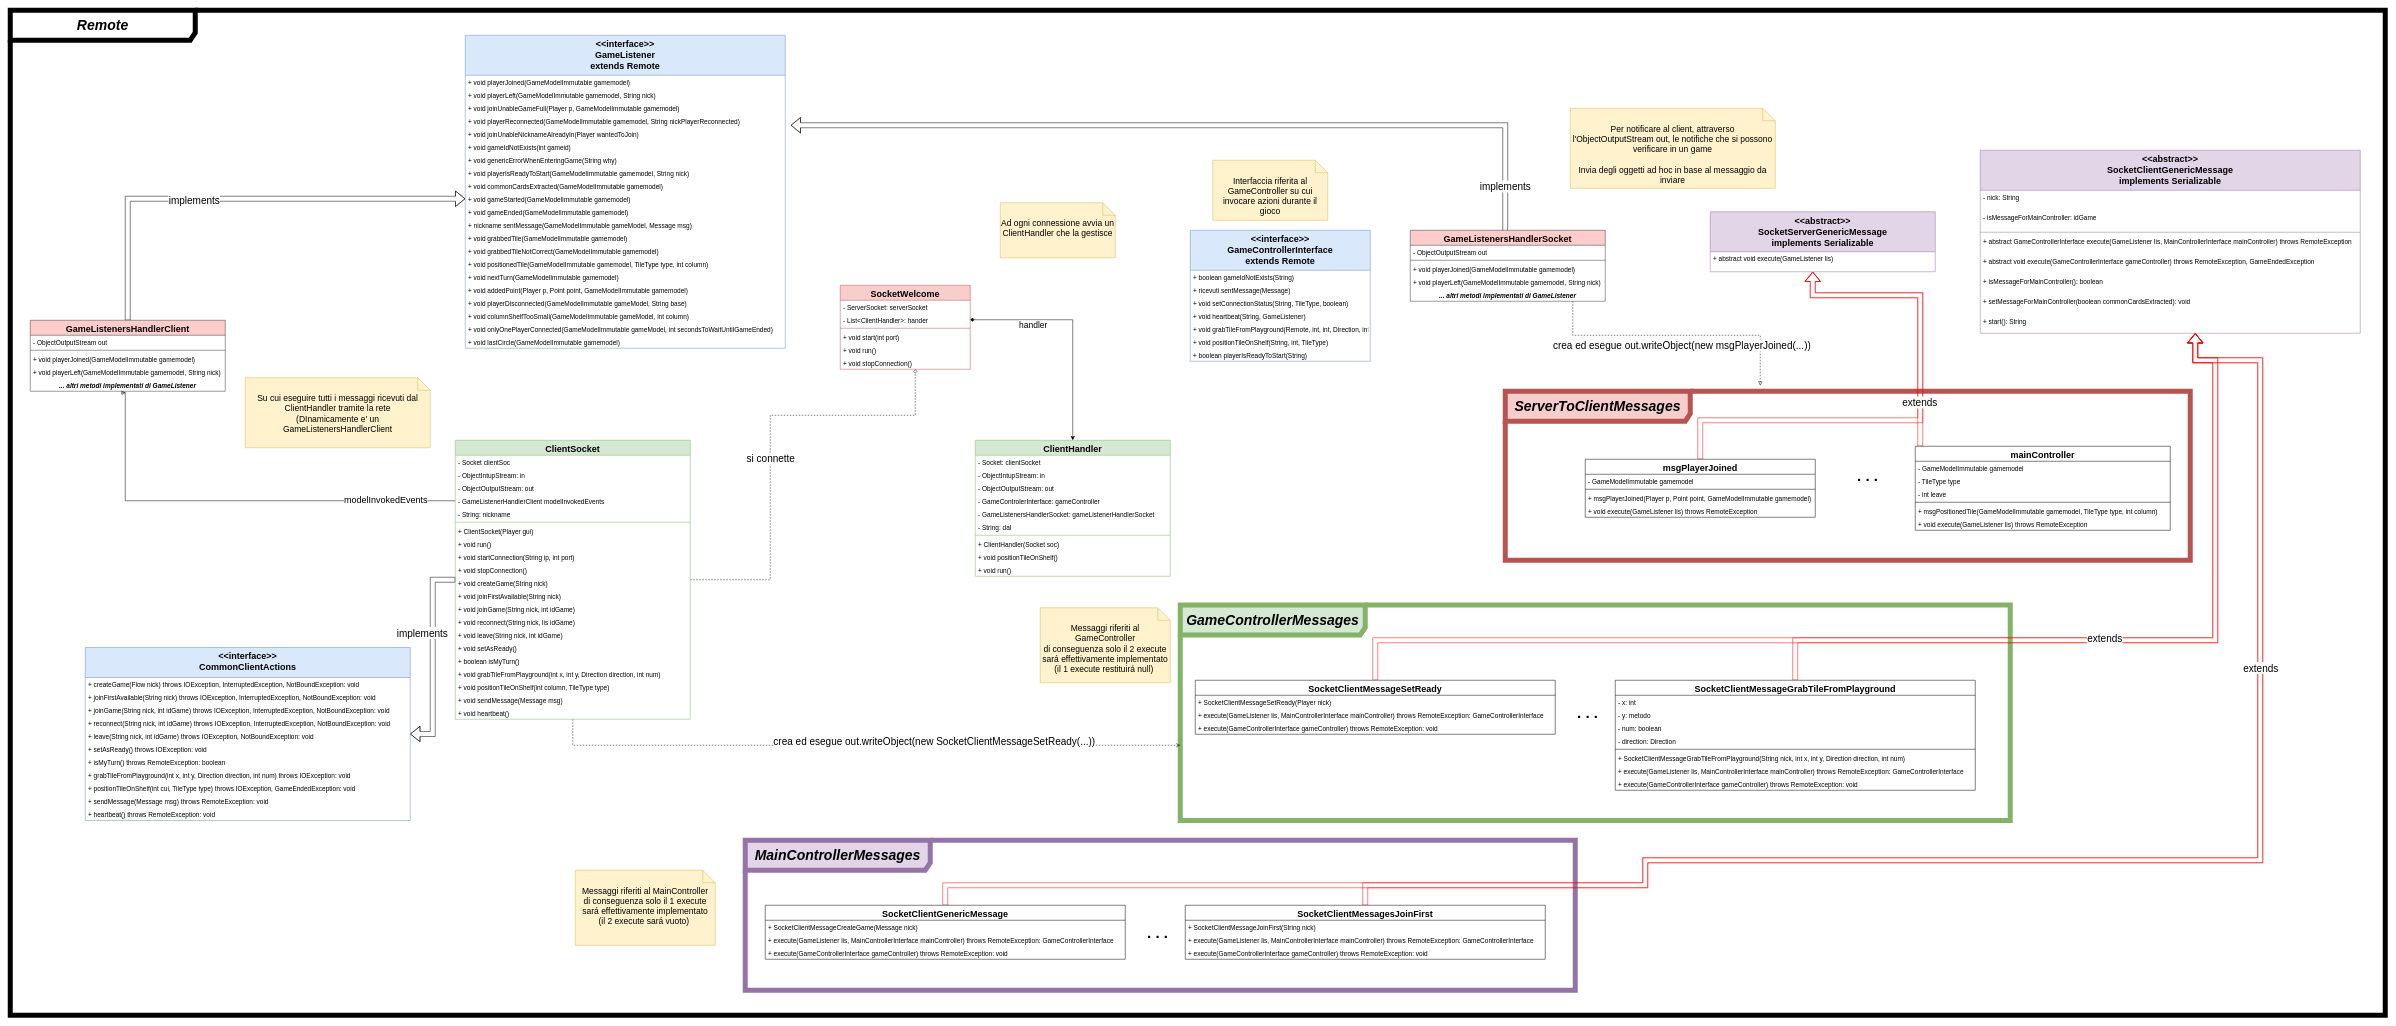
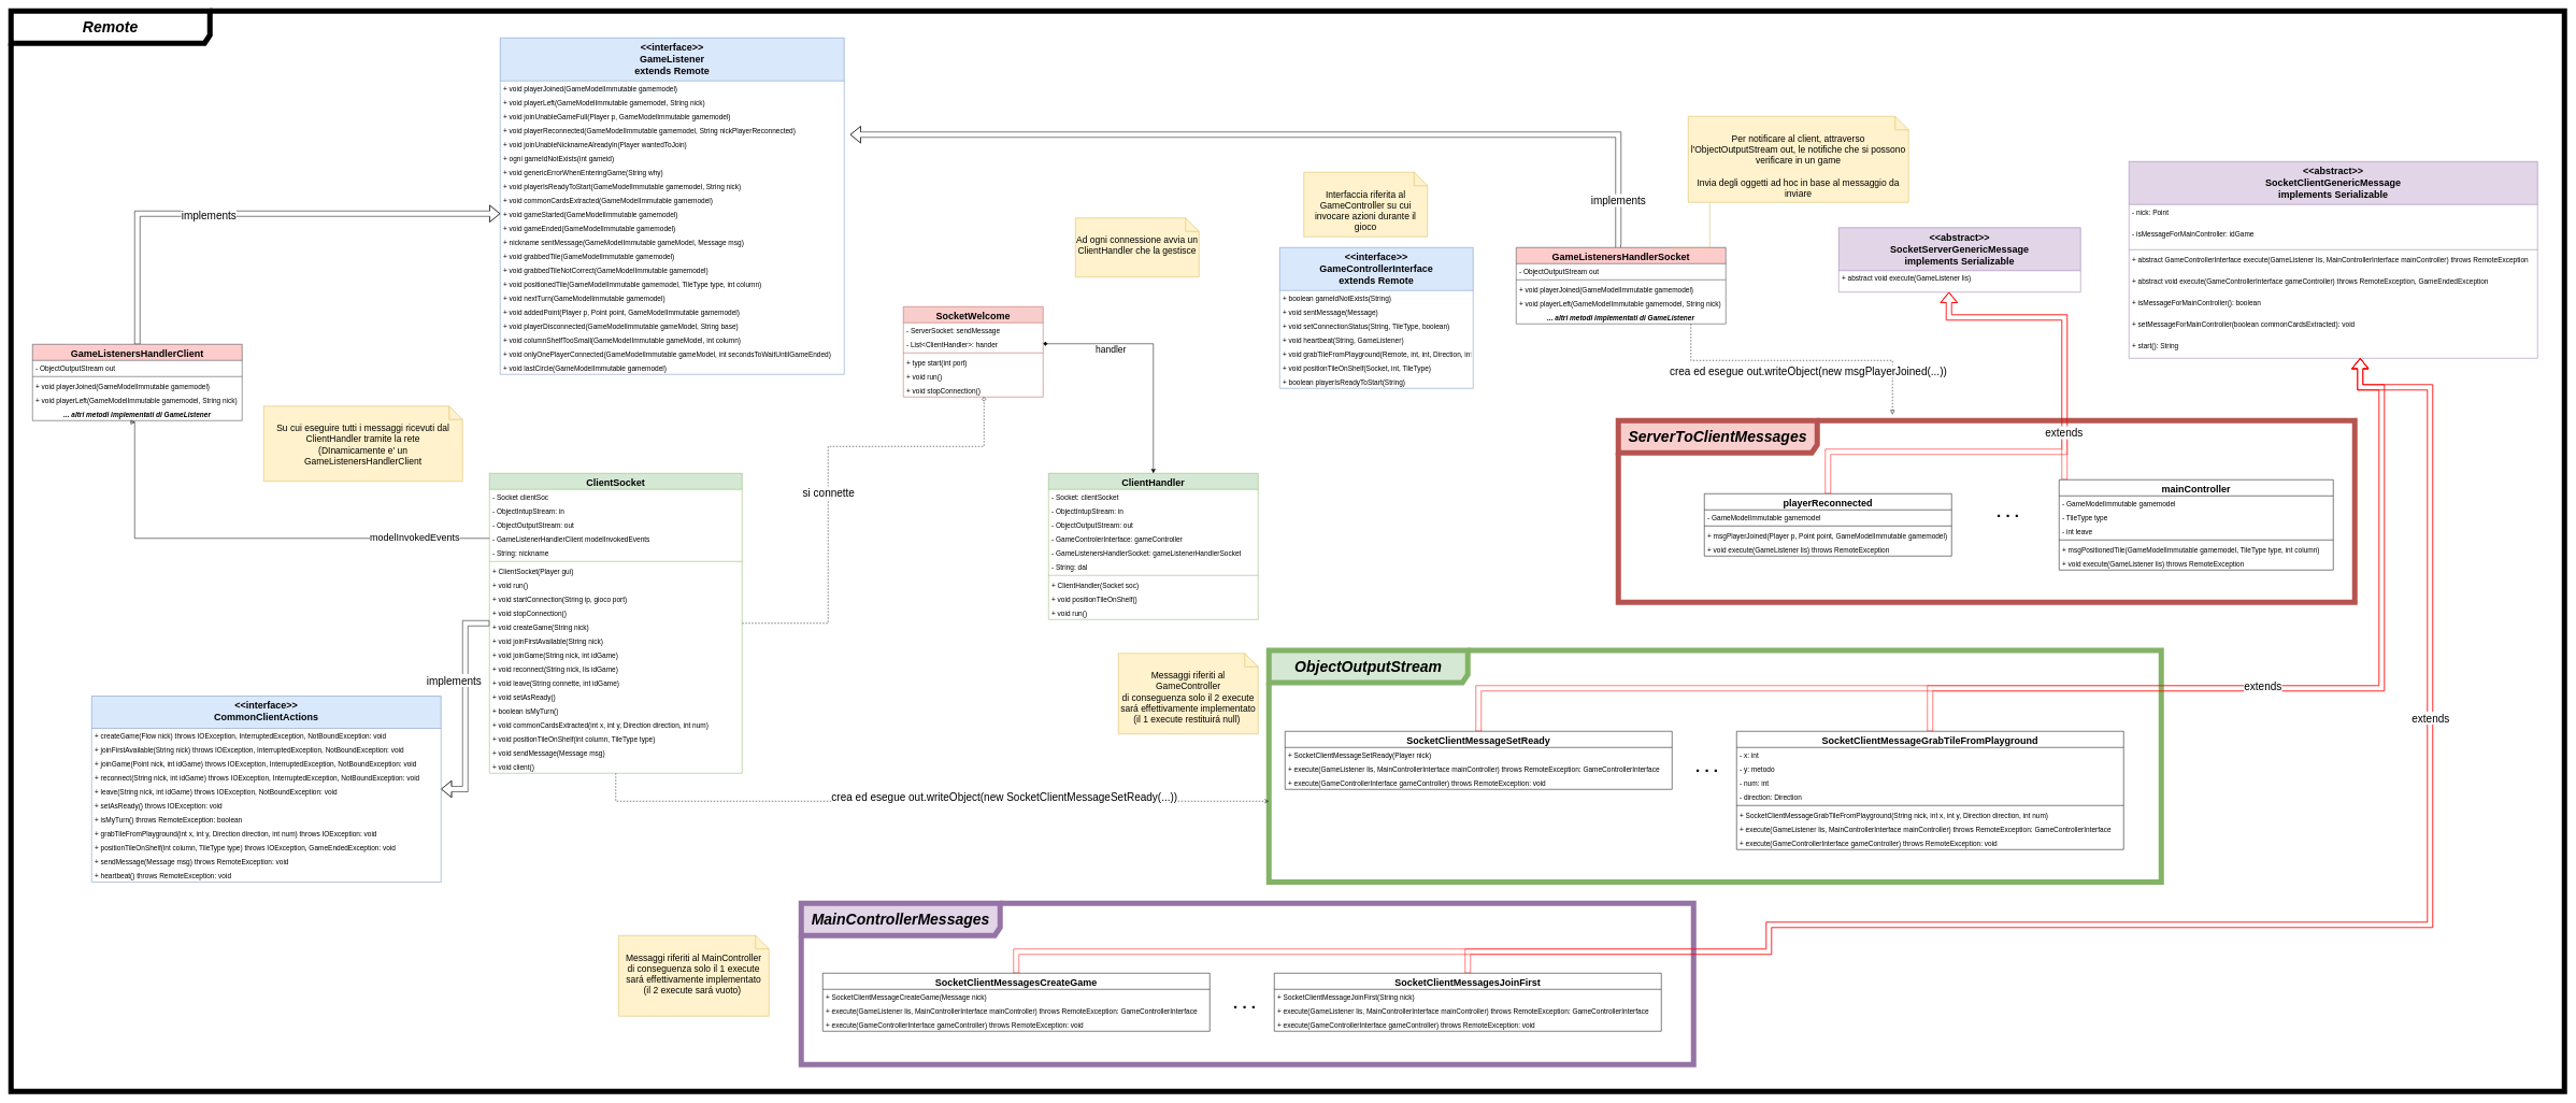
- <mxCell id="82" value="+ void gameIdNotExists(int gameid) " style="text;strokeColor=none;fillColor=none;align=left;verticalAlign=top;spacingLeft=4;spacingRight=4;overflow=hidden;rotatable=0;points=[[0,0.5],[1,0.5]];portConstraint=eastwest;fontSize=13;" parent="76" vertex="1"><mxGeometry y="210" width="640" height="26" as="geometry" /></mxCell>
+ <mxCell id="82" value="+ ogni gameIdNotExists(int gameid) " style="text;strokeColor=none;fillColor=none;align=left;verticalAlign=top;spacingLeft=4;spacingRight=4;overflow=hidden;rotatable=0;points=[[0,0.5],[1,0.5]];portConstraint=eastwest;fontSize=13;" parent="76" vertex="1"><mxGeometry y="210" width="640" height="26" as="geometry" /></mxCell>
- <mxCell id="145" value="- nick: String" style="text;strokeColor=none;fillColor=none;align=left;verticalAlign=top;spacingLeft=4;spacingRight=4;overflow=hidden;rotatable=0;points=[[0,0.5],[1,0.5]];portConstraint=eastwest;fontSize=13;" parent="144" vertex="1"><mxGeometry y="80" width="760" height="40" as="geometry" /></mxCell>
+ <mxCell id="145" value="- nick: Point" style="text;strokeColor=none;fillColor=none;align=left;verticalAlign=top;spacingLeft=4;spacingRight=4;overflow=hidden;rotatable=0;points=[[0,0.5],[1,0.5]];portConstraint=eastwest;fontSize=13;" parent="144" vertex="1"><mxGeometry y="80" width="760" height="40" as="geometry" /></mxCell>
+ <mxCell id="37" style="edgeStyle=orthogonalEdgeStyle;rounded=0;orthogonalLoop=1;jettySize=auto;html=1;entryX=0.75;entryY=0;entryDx=0;entryDy=0;strokeColor=#d6b656;strokeWidth=1;fontSize=18;startArrow=none;startFill=0;endArrow=none;endFill=0;targetPerimeterSpacing=11;fillColor=#fff2cc;" parent="1" source="38" target="31" edge="1"><mxGeometry relative="1" as="geometry"><Array as="points"><mxPoint x="3250" y="370" /><mxPoint x="3180" y="370" /><mxPoint x="3180" y="460" /></Array></mxGeometry></mxCell>
- <mxCell id="41" value="+ ricevuti sentMessage(Message)" style="text;strokeColor=none;fillColor=none;align=left;verticalAlign=top;spacingLeft=4;spacingRight=4;overflow=hidden;rotatable=0;points=[[0,0.5],[1,0.5]];portConstraint=eastwest;fontSize=13;" parent="39" vertex="1"><mxGeometry y="106" width="360" height="26" as="geometry" /></mxCell>
+ <mxCell id="41" value="+ void sentMessage(Message)" style="text;strokeColor=none;fillColor=none;align=left;verticalAlign=top;spacingLeft=4;spacingRight=4;overflow=hidden;rotatable=0;points=[[0,0.5],[1,0.5]];portConstraint=eastwest;fontSize=13;" parent="39" vertex="1"><mxGeometry y="106" width="360" height="26" as="geometry" /></mxCell>
- <mxCell id="7" value="- ServerSocket: serverSocket&#10;" style="text;strokeColor=none;fillColor=none;align=left;verticalAlign=top;spacingLeft=4;spacingRight=4;overflow=hidden;rotatable=0;points=[[0,0.5],[1,0.5]];portConstraint=eastwest;fontSize=13;" parent="6" vertex="1"><mxGeometry y="30" width="260" height="26" as="geometry" /></mxCell>
+ <mxCell id="7" value="- ServerSocket: sendMessage&#10;" style="text;strokeColor=none;fillColor=none;align=left;verticalAlign=top;spacingLeft=4;spacingRight=4;overflow=hidden;rotatable=0;points=[[0,0.5],[1,0.5]];portConstraint=eastwest;fontSize=13;" parent="6" vertex="1"><mxGeometry y="30" width="260" height="26" as="geometry" /></mxCell>
- <mxCell id="10" value="+ void start(int port)" style="text;strokeColor=none;fillColor=none;align=left;verticalAlign=top;spacingLeft=4;spacingRight=4;overflow=hidden;rotatable=0;points=[[0,0.5],[1,0.5]];portConstraint=eastwest;fontSize=13;" parent="6" vertex="1"><mxGeometry y="90" width="260" height="26" as="geometry" /></mxCell>
+ <mxCell id="10" value="+ type start(int port)" style="text;strokeColor=none;fillColor=none;align=left;verticalAlign=top;spacingLeft=4;spacingRight=4;overflow=hidden;rotatable=0;points=[[0,0.5],[1,0.5]];portConstraint=eastwest;fontSize=13;" parent="6" vertex="1"><mxGeometry y="90" width="260" height="26" as="geometry" /></mxCell>
- <mxCell id="45" value="+ void positionTileOnShelf(String, int, TileType)" style="text;strokeColor=none;fillColor=none;align=left;verticalAlign=top;spacingLeft=4;spacingRight=4;overflow=hidden;rotatable=0;points=[[0,0.5],[1,0.5]];portConstraint=eastwest;fontSize=13;" parent="39" vertex="1"><mxGeometry y="210" width="360" height="26" as="geometry" /></mxCell>
+ <mxCell id="45" value="+ void positionTileOnShelf(Socket, int, TileType)" style="text;strokeColor=none;fillColor=none;align=left;verticalAlign=top;spacingLeft=4;spacingRight=4;overflow=hidden;rotatable=0;points=[[0,0.5],[1,0.5]];portConstraint=eastwest;fontSize=13;" parent="39" vertex="1"><mxGeometry y="210" width="360" height="26" as="geometry" /></mxCell>
- <mxCell id="112" value="msgPlayerJoined" style="swimlane;fontStyle=1;align=center;verticalAlign=top;childLayout=stackLayout;horizontal=1;startSize=30;horizontalStack=0;resizeParent=1;resizeParentMax=0;resizeLast=0;collapsible=1;marginBottom=0;fontSize=18;" parent="1" vertex="1"><mxGeometry x="3170" y="918" width="460" height="116" as="geometry" /></mxCell>
+ <mxCell id="112" value="playerReconnected" style="swimlane;fontStyle=1;align=center;verticalAlign=top;childLayout=stackLayout;horizontal=1;startSize=30;horizontalStack=0;resizeParent=1;resizeParentMax=0;resizeLast=0;collapsible=1;marginBottom=0;fontSize=18;" parent="1" vertex="1"><mxGeometry x="3170" y="918" width="460" height="116" as="geometry" /></mxCell>
- <mxCell id="63" value="+ void startConnection(String ip, int port)" style="text;strokeColor=none;fillColor=none;align=left;verticalAlign=top;spacingLeft=4;spacingRight=4;overflow=hidden;rotatable=0;points=[[0,0.5],[1,0.5]];portConstraint=eastwest;fontSize=13;" parent="54" vertex="1"><mxGeometry y="220" width="470" height="26" as="geometry" /></mxCell>
+ <mxCell id="63" value="+ void startConnection(String ip, gioco port)" style="text;strokeColor=none;fillColor=none;align=left;verticalAlign=top;spacingLeft=4;spacingRight=4;overflow=hidden;rotatable=0;points=[[0,0.5],[1,0.5]];portConstraint=eastwest;fontSize=13;" parent="54" vertex="1"><mxGeometry y="220" width="470" height="26" as="geometry" /></mxCell>
- <mxCell id="4" value="&lt;span style=&quot;font-size: 28px;&quot;&gt;&lt;b&gt;&lt;i&gt;GameControllerMessages&lt;/i&gt;&lt;/b&gt;&lt;/span&gt;" style="shape=umlFrame;whiteSpace=wrap;html=1;pointerEvents=0;width=370;height=60;fillColor=#d5e8d4;strokeColor=#82b366;strokeWidth=10;" parent="1" vertex="1"><mxGeometry x="2360" y="1209.5" width="1660" height="431" as="geometry" /></mxCell>
+ <mxCell id="4" value="&lt;span style=&quot;font-size: 28px;&quot;&gt;&lt;b&gt;&lt;i&gt;ObjectOutputStream&lt;/i&gt;&lt;/b&gt;&lt;/span&gt;" style="shape=umlFrame;whiteSpace=wrap;html=1;pointerEvents=0;width=370;height=60;fillColor=#d5e8d4;strokeColor=#82b366;strokeWidth=10;" parent="1" vertex="1"><mxGeometry x="2360" y="1209.5" width="1660" height="431" as="geometry" /></mxCell>
- <mxCell id="69" value="+ void leave(String nick, int idGame) " style="text;strokeColor=none;fillColor=none;align=left;verticalAlign=top;spacingLeft=4;spacingRight=4;overflow=hidden;rotatable=0;points=[[0,0.5],[1,0.5]];portConstraint=eastwest;fontSize=13;" parent="54" vertex="1"><mxGeometry y="376" width="470" height="26" as="geometry" /></mxCell>
+ <mxCell id="69" value="+ void leave(String connette, int idGame) " style="text;strokeColor=none;fillColor=none;align=left;verticalAlign=top;spacingLeft=4;spacingRight=4;overflow=hidden;rotatable=0;points=[[0,0.5],[1,0.5]];portConstraint=eastwest;fontSize=13;" parent="54" vertex="1"><mxGeometry y="376" width="470" height="26" as="geometry" /></mxCell>
- <mxCell id="72" value="+ void grabTileFromPlayground(int x, int y, Direction direction, int num) " style="text;strokeColor=none;fillColor=none;align=left;verticalAlign=top;spacingLeft=4;spacingRight=4;overflow=hidden;rotatable=0;points=[[0,0.5],[1,0.5]];portConstraint=eastwest;fontSize=13;" parent="54" vertex="1"><mxGeometry y="454" width="470" height="26" as="geometry" /></mxCell>
+ <mxCell id="72" value="+ void commonCardsExtracted(int x, int y, Direction direction, int num) " style="text;strokeColor=none;fillColor=none;align=left;verticalAlign=top;spacingLeft=4;spacingRight=4;overflow=hidden;rotatable=0;points=[[0,0.5],[1,0.5]];portConstraint=eastwest;fontSize=13;" parent="54" vertex="1"><mxGeometry y="454" width="470" height="26" as="geometry" /></mxCell>
- <mxCell id="170" value="+ joinGame(String nick, int idGame) throws IOException, InterruptedException, NotBoundException: void" style="text;strokeColor=none;fillColor=none;align=left;verticalAlign=top;spacingLeft=4;spacingRight=4;overflow=hidden;rotatable=0;points=[[0,0.5],[1,0.5]];portConstraint=eastwest;fontSize=13;" parent="167" vertex="1"><mxGeometry y="112" width="650" height="26" as="geometry" /></mxCell>
+ <mxCell id="170" value="+ joinGame(Point nick, int idGame) throws IOException, InterruptedException, NotBoundException: void" style="text;strokeColor=none;fillColor=none;align=left;verticalAlign=top;spacingLeft=4;spacingRight=4;overflow=hidden;rotatable=0;points=[[0,0.5],[1,0.5]];portConstraint=eastwest;fontSize=13;" parent="167" vertex="1"><mxGeometry y="112" width="650" height="26" as="geometry" /></mxCell>
- <mxCell id="75" value="+ void heartbeat()" style="text;strokeColor=none;fillColor=none;align=left;verticalAlign=top;spacingLeft=4;spacingRight=4;overflow=hidden;rotatable=0;points=[[0,0.5],[1,0.5]];portConstraint=eastwest;fontSize=13;" parent="54" vertex="1"><mxGeometry y="532" width="470" height="26" as="geometry" /></mxCell>
+ <mxCell id="75" value="+ void client()" style="text;strokeColor=none;fillColor=none;align=left;verticalAlign=top;spacingLeft=4;spacingRight=4;overflow=hidden;rotatable=0;points=[[0,0.5],[1,0.5]];portConstraint=eastwest;fontSize=13;" parent="54" vertex="1"><mxGeometry y="532" width="470" height="26" as="geometry" /></mxCell>
- <mxCell id="131" value="- num: boolean" style="text;strokeColor=none;fillColor=none;align=left;verticalAlign=top;spacingLeft=4;spacingRight=4;overflow=hidden;rotatable=0;points=[[0,0.5],[1,0.5]];portConstraint=eastwest;fontSize=13;" parent="128" vertex="1"><mxGeometry y="82" width="720" height="26" as="geometry" /></mxCell>
+ <mxCell id="131" value="- num: int" style="text;strokeColor=none;fillColor=none;align=left;verticalAlign=top;spacingLeft=4;spacingRight=4;overflow=hidden;rotatable=0;points=[[0,0.5],[1,0.5]];portConstraint=eastwest;fontSize=13;" parent="128" vertex="1"><mxGeometry y="82" width="720" height="26" as="geometry" /></mxCell>
- <mxCell id="176" value="+ positionTileOnShelf(int cui, TileType type) throws IOException, GameEndedException: void" style="text;strokeColor=none;fillColor=none;align=left;verticalAlign=top;spacingLeft=4;spacingRight=4;overflow=hidden;rotatable=0;points=[[0,0.5],[1,0.5]];portConstraint=eastwest;fontSize=13;" parent="167" vertex="1"><mxGeometry y="268" width="650" height="26" as="geometry" /></mxCell>
+ <mxCell id="176" value="+ positionTileOnShelf(int column, TileType type) throws IOException, GameEndedException: void" style="text;strokeColor=none;fillColor=none;align=left;verticalAlign=top;spacingLeft=4;spacingRight=4;overflow=hidden;rotatable=0;points=[[0,0.5],[1,0.5]];portConstraint=eastwest;fontSize=13;" parent="167" vertex="1"><mxGeometry y="268" width="650" height="26" as="geometry" /></mxCell>
- <mxCell id="154" value="SocketClientGenericMessage" style="swimlane;fontStyle=1;align=center;verticalAlign=top;childLayout=stackLayout;horizontal=1;startSize=30;horizontalStack=0;resizeParent=1;resizeParentMax=0;resizeLast=0;collapsible=1;marginBottom=0;fontSize=18;" parent="1" vertex="1"><mxGeometry x="1530" y="1810" width="720" height="108" as="geometry" /></mxCell>
+ <mxCell id="154" value="SocketClientMessagesCreateGame" style="swimlane;fontStyle=1;align=center;verticalAlign=top;childLayout=stackLayout;horizontal=1;startSize=30;horizontalStack=0;resizeParent=1;resizeParentMax=0;resizeLast=0;collapsible=1;marginBottom=0;fontSize=18;" parent="1" vertex="1"><mxGeometry x="1530" y="1810" width="720" height="108" as="geometry" /></mxCell>
